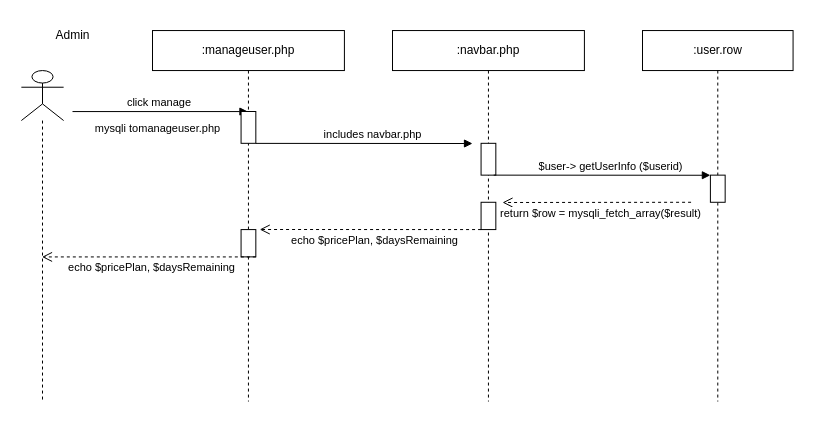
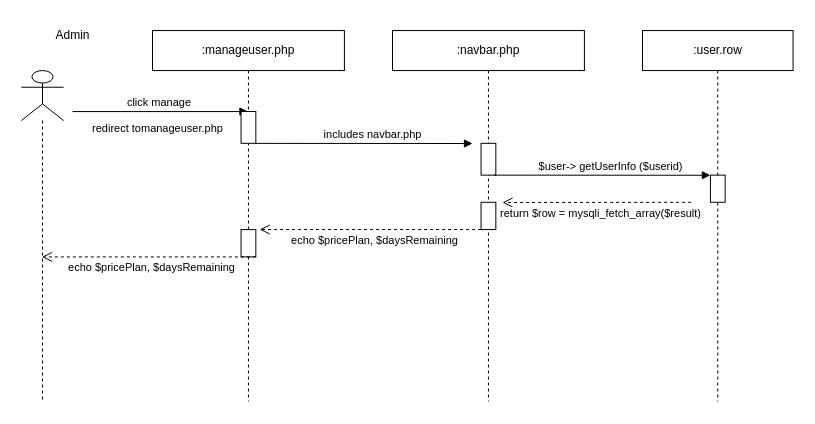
- <mxCell id="14" value="&lt;font style=&quot;font-size: 11px;&quot;&gt;mysqli tomanageuser.php&lt;/font&gt;" style="text;html=1;align=center;verticalAlign=middle;resizable=0;points=[];autosize=1;strokeColor=none;fillColor=none;" vertex="1" parent="1"><mxGeometry x="82" y="112.82" width="150" height="30" as="geometry" /></mxCell>
+ <mxCell id="14" value="&lt;font style=&quot;font-size: 11px;&quot;&gt;redirect tomanageuser.php&lt;/font&gt;" style="text;html=1;align=center;verticalAlign=middle;resizable=0;points=[];autosize=1;strokeColor=none;fillColor=none;" vertex="1" parent="1"><mxGeometry x="82" y="112.82" width="150" height="30" as="geometry" /></mxCell>
